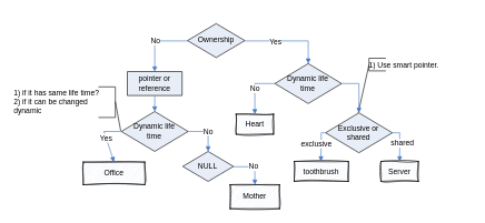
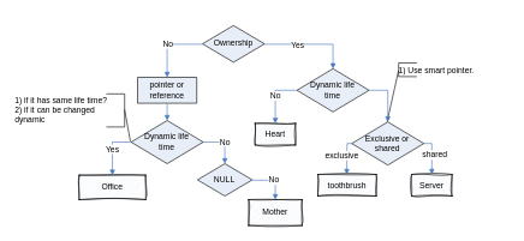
- <mxCell id="7" value="&lt;div style=&quot;&quot;&gt;&lt;font face=&quot;Arial&quot;&gt;&lt;span style=&quot;font-size: 11.29px;&quot;&gt;Office&lt;/span&gt;&lt;/font&gt;&lt;/div&gt;" style="verticalAlign=middle;align=center;overflow=width;vsdxID=4;fillColor=#e8eef7;gradientColor=none;shape=stencil(nZBLDoAgDERP0z3SIyjew0SURgSD+Lu9kMZoXLhwN9O+tukAlrNpJg1SzDH4QW/URgNYgZTkjA4UkwJUgGXng+6DX1zLfmoymdXo17xh5zmRJ6Q42BWCfc2oJfdAr+Yv+AP9Cb7OJ3H/2JG1HNGz/84klThPVCc=);strokeColor=#000000;spacingTop=-1;spacingBottom=-1;spacingLeft=-1;spacingRight=-1;points=[[1,0.5,0],[0.5,0.5,0],[0.5,0,0]];labelBackgroundColor=none;rounded=0;html=1;whiteSpace=wrap;sketch=1;curveFitting=1;jiggle=2;shadow=0;" parent="1" vertex="1"><mxGeometry x="124" y="243" width="92" height="34" as="geometry" /></mxCell>
+ <mxCell id="7" value="&lt;div style=&quot;&quot;&gt;&lt;font face=&quot;Arial&quot;&gt;&lt;span style=&quot;font-size: 11.29px;&quot;&gt;Office&lt;/span&gt;&lt;/font&gt;&lt;/div&gt;" style="verticalAlign=middle;align=center;overflow=width;vsdxID=4;fillColor=#e8eef7;gradientColor=none;shape=stencil(nZBLDoAgDERP0z3SIyjew0SURgSD+Lu9kMZoXLhwN9O+tukAlrNpJg1SzDH4QW/URgNYgZTkjA4UkwJUgGXng+6DX1zLfmoymdXo17xh5zmRJ6Q42BWCfc2oJfdAr+Yv+AP9Cb7OJ3H/2JG1HNGz/84klThPVCc=);strokeColor=#000000;spacingTop=-1;spacingBottom=-1;spacingLeft=-1;spacingRight=-1;points=[[1,0.5,0],[0.5,0.5,0],[0.5,0,0]];labelBackgroundColor=none;rounded=0;html=1;whiteSpace=wrap;sketch=1;curveFitting=1;jiggle=2;shadow=0;" parent="1" vertex="1"><mxGeometry x="109" y="243" width="92" height="34" as="geometry" /></mxCell>
